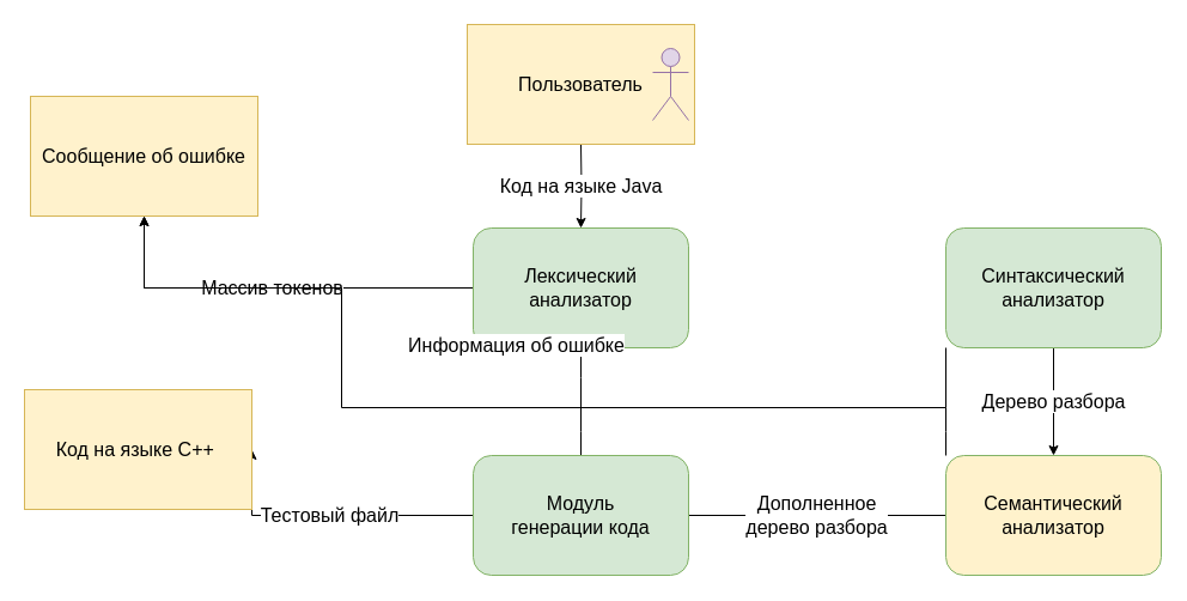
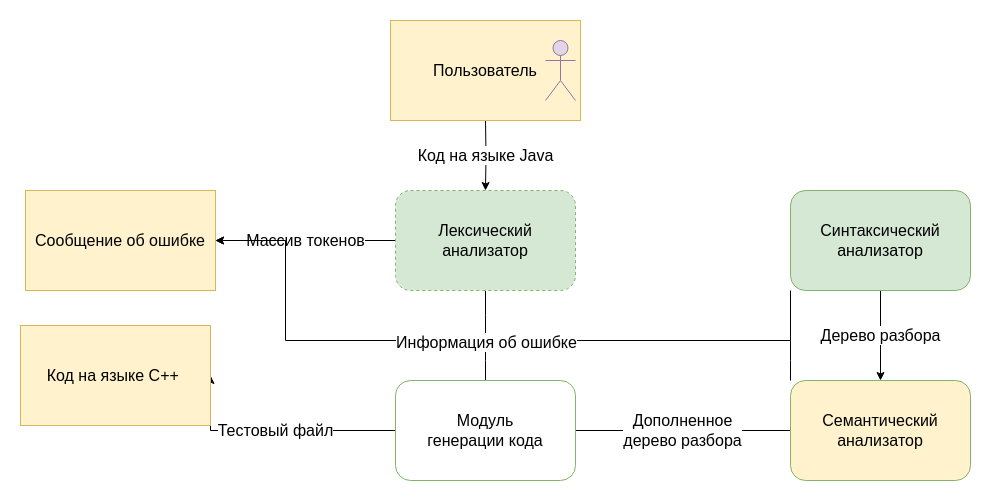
- <mxCell id="19" value="Сообщение об ошибке" style="rounded=0;whiteSpace=wrap;html=1;fontSize=16;fillColor=#fff2cc;strokeColor=#d6b656;" vertex="1" parent="1"><mxGeometry x="25" y="80" width="190" height="100" as="geometry" /></mxCell>
+ <mxCell id="19" value="Сообщение об ошибке" style="rounded=0;whiteSpace=wrap;html=1;fontSize=16;fillColor=#fff2cc;strokeColor=#d6b656;" vertex="1" parent="1"><mxGeometry x="25" y="190" width="190" height="100" as="geometry" /></mxCell>
- <mxCell id="5" value="&lt;font style=&quot;font-size: 16px&quot;&gt;Лексический анализатор&lt;/font&gt;" style="rounded=1;whiteSpace=wrap;html=1;fillColor=#d5e8d4;strokeColor=#82b366;" vertex="1" parent="1"><mxGeometry x="395" y="190" width="180" height="100" as="geometry" /></mxCell>
+ <mxCell id="5" value="&lt;font style=&quot;font-size: 16px&quot;&gt;Лексический анализатор&lt;/font&gt;" style="rounded=1;whiteSpace=wrap;html=1;fillColor=#d5e8d4;strokeColor=#82b366;dashed=1;" vertex="1" parent="1"><mxGeometry x="395" y="190" width="180" height="100" as="geometry" /></mxCell>
- <mxCell id="14" value="&lt;font style=&quot;font-size: 16px&quot;&gt;Модуль&lt;br&gt;генерации кода&lt;/font&gt;" style="rounded=1;whiteSpace=wrap;html=1;fillColor=#d5e8d4;strokeColor=#82b366;" vertex="1" parent="1"><mxGeometry x="395" y="380" width="180" height="100" as="geometry" /></mxCell>
+ <mxCell id="14" value="&lt;font style=&quot;font-size: 16px&quot;&gt;Модуль&lt;br&gt;генерации кода&lt;/font&gt;" style="rounded=1;whiteSpace=wrap;html=1;fillColor=#ffffff;strokeColor=#82b366;" vertex="1" parent="1"><mxGeometry x="395" y="380" width="180" height="100" as="geometry" /></mxCell>
